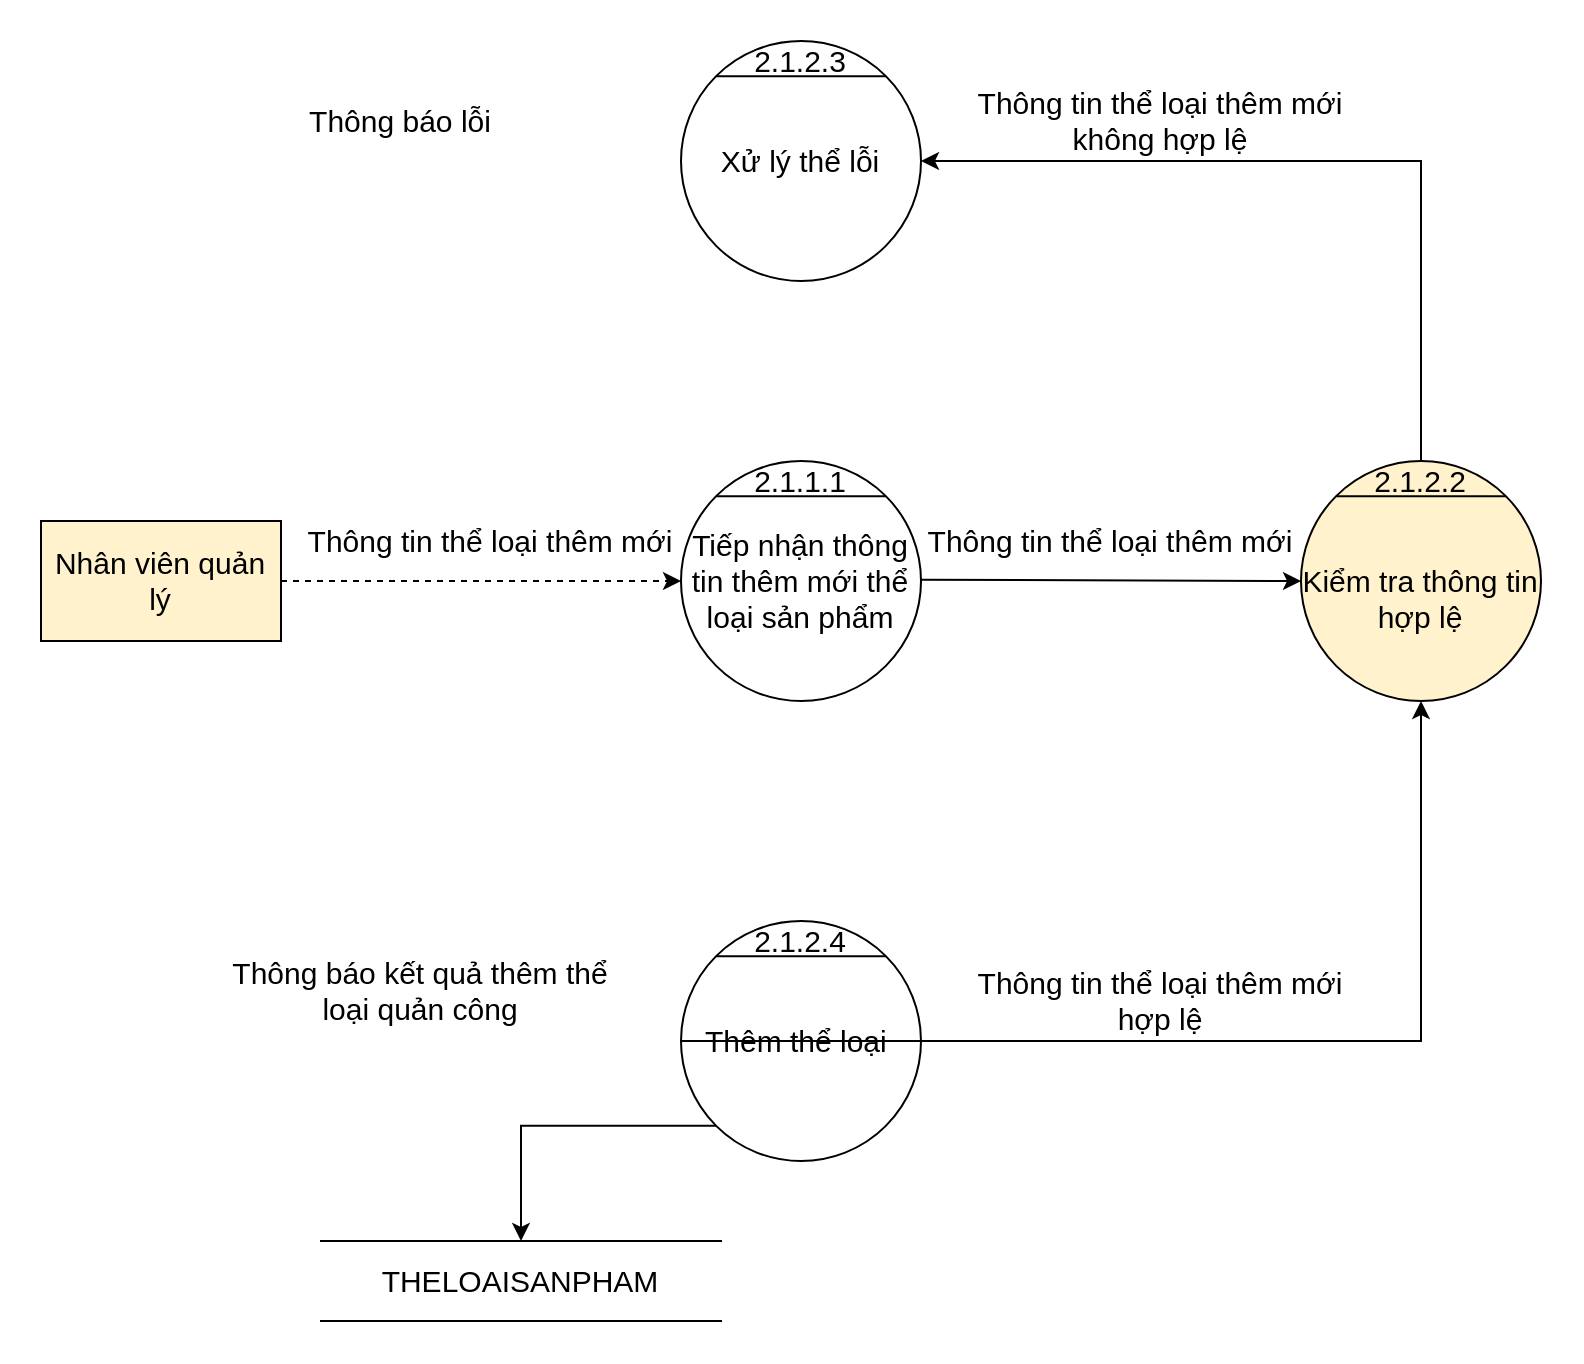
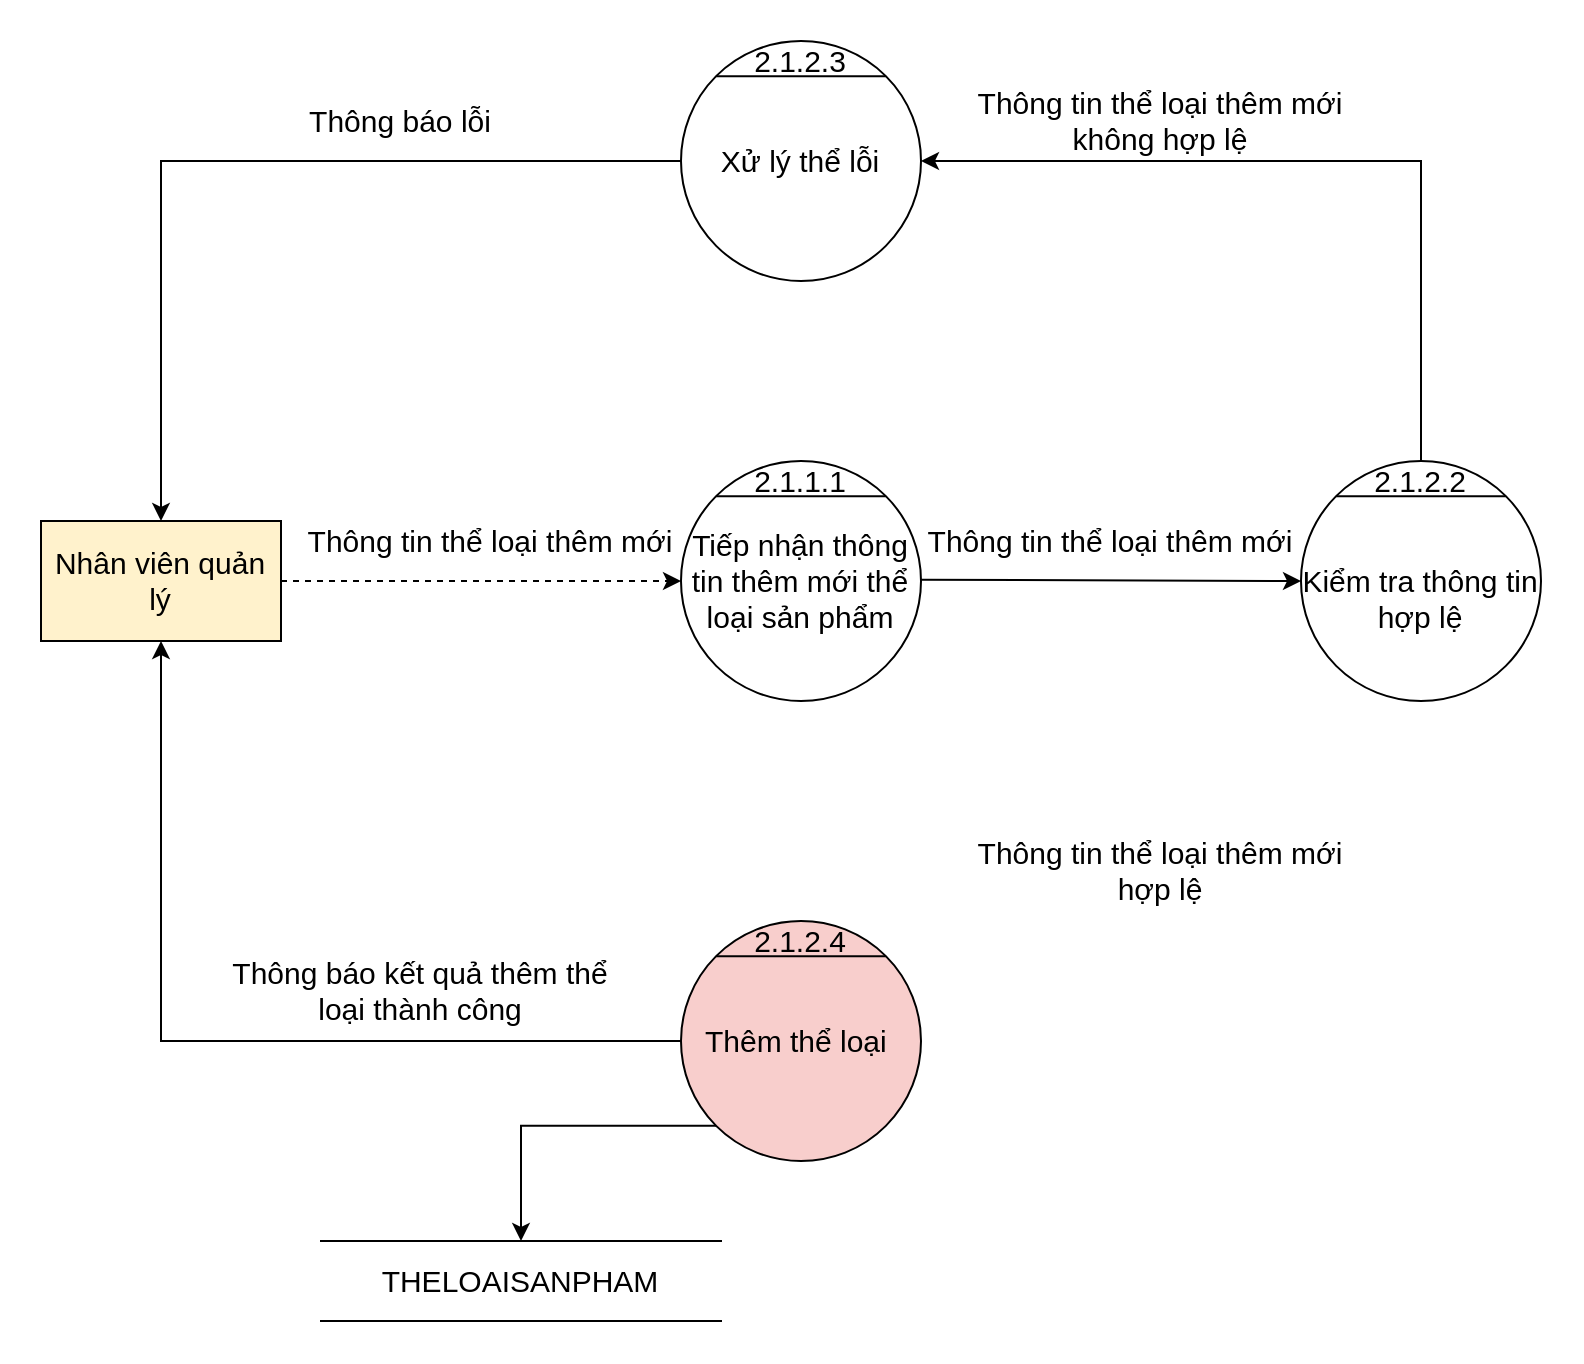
+ <mxCell id="24" value="" style="edgeStyle=segmentEdgeStyle;endArrow=classic;html=1;rounded=0;exitX=0;exitY=0.5;exitDx=0;exitDy=0;entryX=0.5;entryY=0;entryDx=0;entryDy=0;" edge="1" parent="1" source="19" target="5"><mxGeometry width="50" height="50" relative="1" as="geometry"><mxPoint x="360" y="310" as="sourcePoint" /><mxPoint x="80" y="250" as="targetPoint" /></mxGeometry></mxCell>
- <mxCell id="8" value="&lt;br&gt;Kiểm tra thông tin hợp lệ" style="ellipse;whiteSpace=wrap;html=1;aspect=fixed;fontSize=15;fillColor=#fff2cc;" vertex="1" parent="1"><mxGeometry x="650" y="230" width="120" height="120" as="geometry" /></mxCell>
+ <mxCell id="8" value="&lt;br&gt;Kiểm tra thông tin hợp lệ" style="ellipse;whiteSpace=wrap;html=1;aspect=fixed;fontSize=15;" vertex="1" parent="1"><mxGeometry x="650" y="230" width="120" height="120" as="geometry" /></mxCell>
- <mxCell id="18" value="Thông báo kết quả thêm thể loại quản công" style="text;html=1;strokeColor=none;fillColor=none;align=center;verticalAlign=middle;whiteSpace=wrap;rounded=0;fontSize=15;" vertex="1" parent="1"><mxGeometry x="110" y="470" width="200" height="50" as="geometry" /></mxCell>
+ <mxCell id="18" value="Thông báo kết quả thêm thể loại thành công" style="text;html=1;strokeColor=none;fillColor=none;align=center;verticalAlign=middle;whiteSpace=wrap;rounded=0;fontSize=15;" vertex="1" parent="1"><mxGeometry x="110" y="470" width="200" height="50" as="geometry" /></mxCell>
- <mxCell id="16" value="Thông tin thể loại thêm mới hợp lệ" style="text;html=1;strokeColor=none;fillColor=none;align=center;verticalAlign=middle;whiteSpace=wrap;rounded=0;fontSize=15;" vertex="1" parent="1"><mxGeometry x="480" y="480" width="200" height="40" as="geometry" /></mxCell>
+ <mxCell id="16" value="Thông tin thể loại thêm mới hợp lệ" style="text;html=1;strokeColor=none;fillColor=none;align=center;verticalAlign=middle;whiteSpace=wrap;rounded=0;fontSize=15;" vertex="1" parent="1"><mxGeometry x="480" y="415" width="200" height="40" as="geometry" /></mxCell>
- <mxCell id="11" value="Thêm thể loại&amp;nbsp;" style="ellipse;whiteSpace=wrap;html=1;aspect=fixed;fontSize=15;" vertex="1" parent="1"><mxGeometry x="340" y="460" width="120" height="120" as="geometry" /></mxCell>
+ <mxCell id="11" value="Thêm thể loại&amp;nbsp;" style="ellipse;whiteSpace=wrap;html=1;aspect=fixed;fontSize=15;fillColor=#f8cecc;" vertex="1" parent="1"><mxGeometry x="340" y="460" width="120" height="120" as="geometry" /></mxCell>
- <mxCell id="17" value="" style="edgeStyle=segmentEdgeStyle;endArrow=classic;html=1;rounded=0;fontSize=15;exitX=0;exitY=0.5;exitDx=0;exitDy=0;" edge="1" parent="1" source="11" target="8"><mxGeometry width="50" height="50" relative="1" as="geometry"><mxPoint x="430" y="600" as="sourcePoint" /><mxPoint x="480" y="550" as="targetPoint" /></mxGeometry></mxCell>
+ <mxCell id="17" value="" style="edgeStyle=segmentEdgeStyle;endArrow=classic;html=1;rounded=0;fontSize=15;exitX=0;exitY=0.5;exitDx=0;exitDy=0;entryX=0.5;entryY=1;entryDx=0;entryDy=0;" edge="1" parent="1" source="11" target="5"><mxGeometry width="50" height="50" relative="1" as="geometry"><mxPoint x="430" y="600" as="sourcePoint" /><mxPoint x="480" y="550" as="targetPoint" /></mxGeometry></mxCell>
